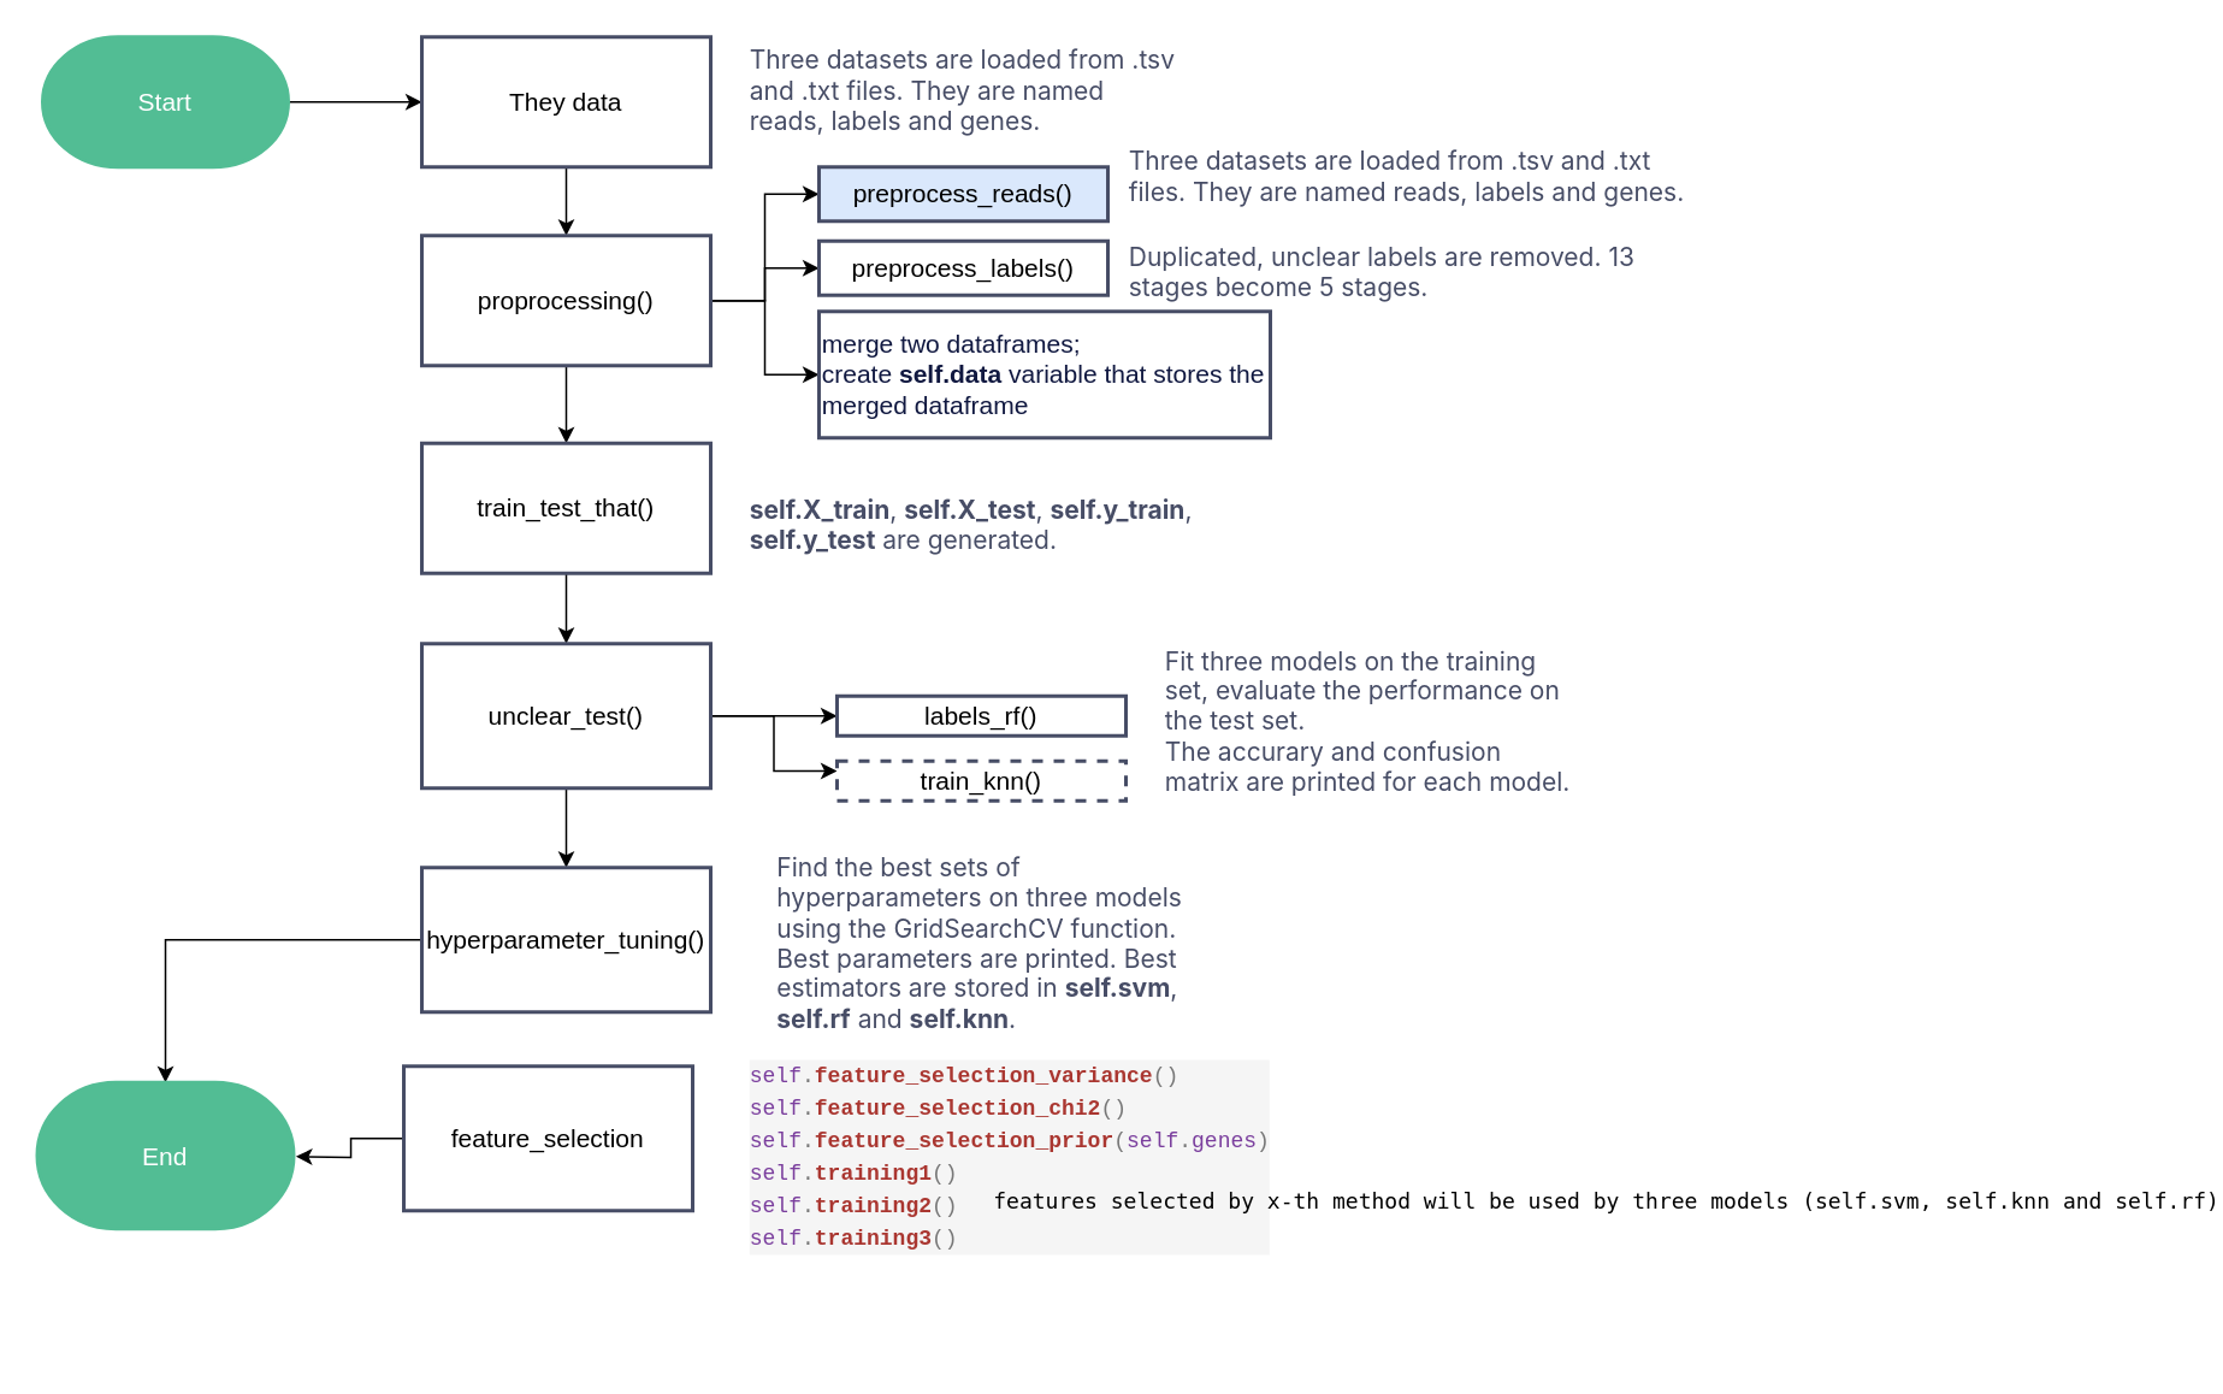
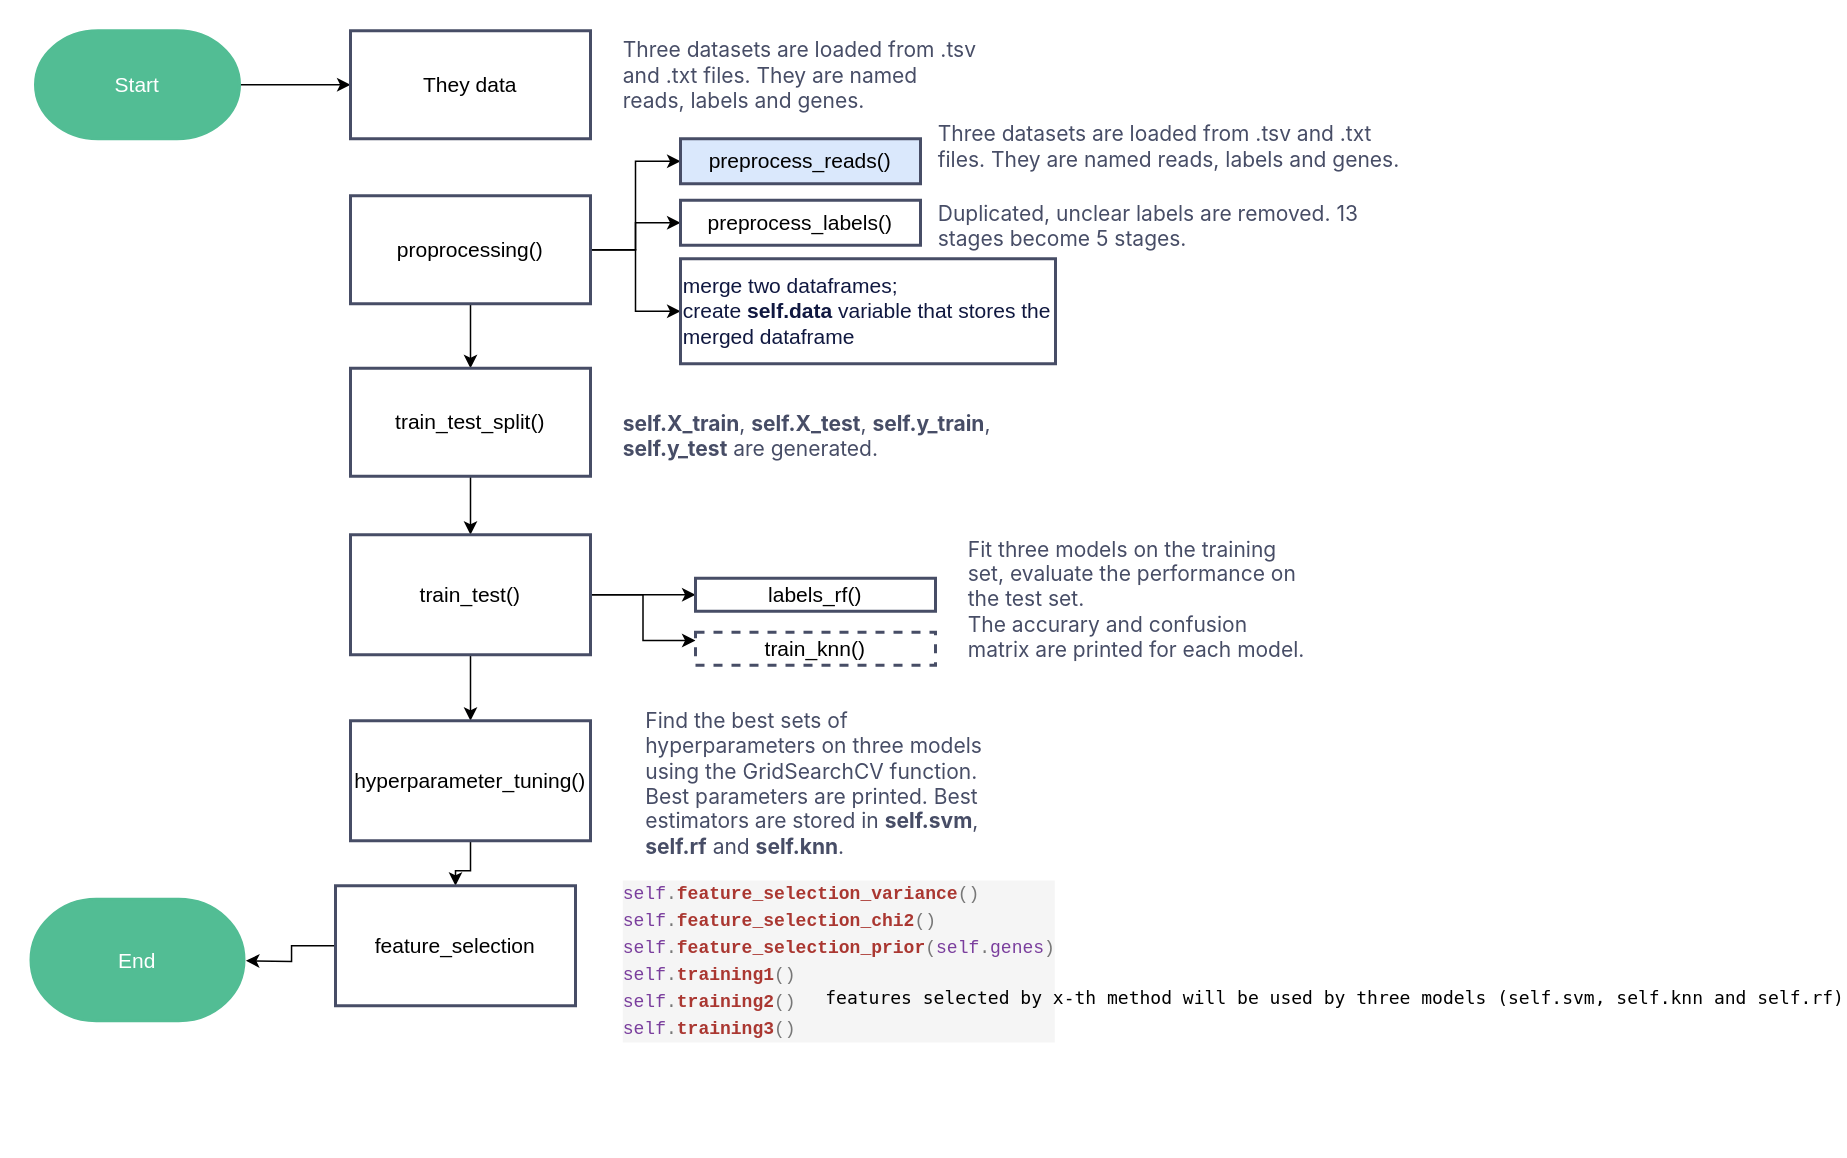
- <mxCell id="4" value="" style="edgeStyle=orthogonalEdgeStyle;rounded=0;orthogonalLoop=1;jettySize=auto;html=1;" parent="1" source="5" target="10" edge="1"><mxGeometry relative="1" as="geometry" /></mxCell>
- <mxCell id="13" value="train_test_that()" style="fontSize=14;zwfType=basicShape;rounded=0;strokeWidth=2;strokeColor=#474D66;whiteSpace=wrap;html=1;" parent="1" vertex="1"><mxGeometry x="233" y="245" width="160" height="72" as="geometry" /></mxCell>
+ <mxCell id="13" value="train_test_split()" style="fontSize=14;zwfType=basicShape;rounded=0;strokeWidth=2;strokeColor=#474D66;whiteSpace=wrap;html=1;" parent="1" vertex="1"><mxGeometry x="233" y="245" width="160" height="72" as="geometry" /></mxCell>
- <mxCell id="17" value="unclear_test()" style="fontSize=14;zwfType=basicShape;rounded=0;strokeWidth=2;strokeColor=#474D66;whiteSpace=wrap;html=1;" parent="1" vertex="1"><mxGeometry x="233" y="356" width="160" height="80" as="geometry" /></mxCell>
+ <mxCell id="17" value="train_test()" style="fontSize=14;zwfType=basicShape;rounded=0;strokeWidth=2;strokeColor=#474D66;whiteSpace=wrap;html=1;" parent="1" vertex="1"><mxGeometry x="233" y="356" width="160" height="80" as="geometry" /></mxCell>
- <mxCell id="18" value="" style="edgeStyle=orthogonalEdgeStyle;rounded=0;orthogonalLoop=1;jettySize=auto;html=1;" parent="1" source="19" target="36" edge="1"><mxGeometry relative="1" as="geometry" /></mxCell>
+ <mxCell id="18" value="" style="edgeStyle=orthogonalEdgeStyle;rounded=0;orthogonalLoop=1;jettySize=auto;html=1;" parent="1" source="19" target="21" edge="1"><mxGeometry relative="1" as="geometry" /></mxCell>
